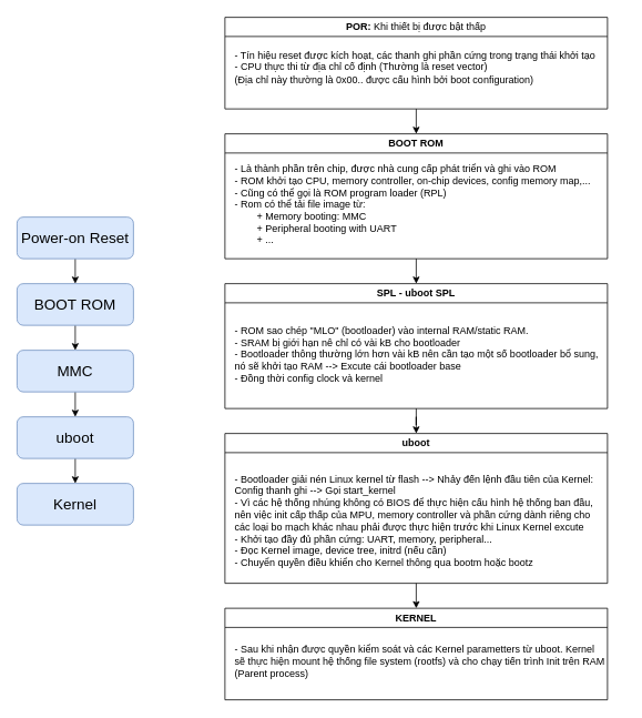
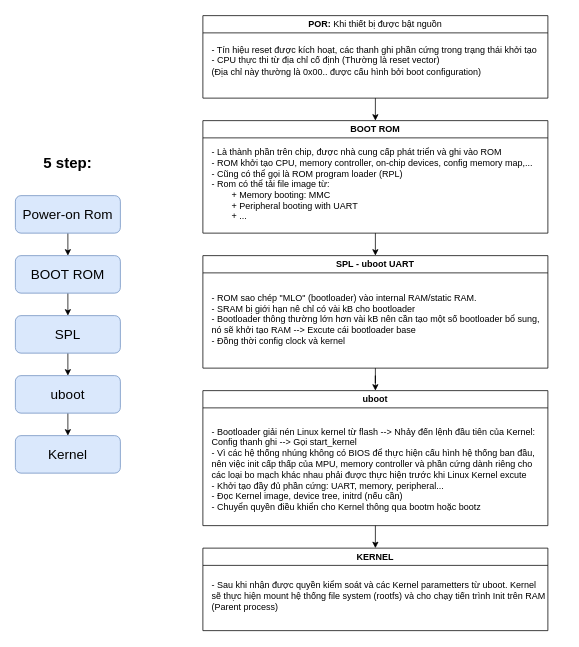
- <mxCell id="13" value="POR: &lt;span style=&quot;font-weight: normal;&quot;&gt;Khi thiết bị được bật thấp&lt;/span&gt;" style="swimlane;whiteSpace=wrap;html=1;" vertex="1" parent="1"><mxGeometry x="270" y="20" width="460" height="110" as="geometry"><mxRectangle x="320" y="20" width="220" height="30" as="alternateBounds" /></mxGeometry></mxCell>
+ <mxCell id="13" value="POR: &lt;span style=&quot;font-weight: normal;&quot;&gt;Khi thiết bị được bật nguồn&lt;/span&gt;" style="swimlane;whiteSpace=wrap;html=1;" vertex="1" parent="1"><mxGeometry x="270" y="20" width="460" height="110" as="geometry"><mxRectangle x="320" y="20" width="220" height="30" as="alternateBounds" /></mxGeometry></mxCell>
+ <mxCell id="11" value="&lt;b&gt;&lt;font style=&quot;font-size: 20px;&quot;&gt;5 step:&lt;/font&gt;&lt;/b&gt;" style="text;html=1;align=center;verticalAlign=middle;whiteSpace=wrap;rounded=0;" vertex="1" parent="1"><mxGeometry x="40" y="200" width="100" height="30" as="geometry" /></mxCell>
- <mxCell id="3" value="Power-on Reset" style="rounded=1;whiteSpace=wrap;html=1;fontSize=18;fillColor=#dae8fc;strokeColor=#6c8ebf;fontStyle=0" vertex="1" parent="1"><mxGeometry x="20" y="260" width="140" height="50" as="geometry" /></mxCell>
+ <mxCell id="3" value="Power-on Rom" style="rounded=1;whiteSpace=wrap;html=1;fontSize=18;fillColor=#dae8fc;strokeColor=#6c8ebf;fontStyle=0" vertex="1" parent="1"><mxGeometry x="20" y="260" width="140" height="50" as="geometry" /></mxCell>
- <mxCell id="19" value="SPL - uboot SPL" style="swimlane;whiteSpace=wrap;html=1;" vertex="1" parent="1"><mxGeometry x="270" y="340" width="460" height="150" as="geometry"><mxRectangle x="320" y="340" width="220" height="30" as="alternateBounds" /></mxGeometry></mxCell>
+ <mxCell id="19" value="SPL - uboot UART" style="swimlane;whiteSpace=wrap;html=1;" vertex="1" parent="1"><mxGeometry x="270" y="340" width="460" height="150" as="geometry"><mxRectangle x="320" y="340" width="220" height="30" as="alternateBounds" /></mxGeometry></mxCell>
- <mxCell id="7" value="MMC" style="rounded=1;whiteSpace=wrap;html=1;fontSize=18;fillColor=#dae8fc;strokeColor=#6c8ebf;fontStyle=0" vertex="1" parent="1"><mxGeometry x="20" y="420" width="140" height="50" as="geometry" /></mxCell>
+ <mxCell id="7" value="SPL" style="rounded=1;whiteSpace=wrap;html=1;fontSize=18;fillColor=#dae8fc;strokeColor=#6c8ebf;fontStyle=0" vertex="1" parent="1"><mxGeometry x="20" y="420" width="140" height="50" as="geometry" /></mxCell>
